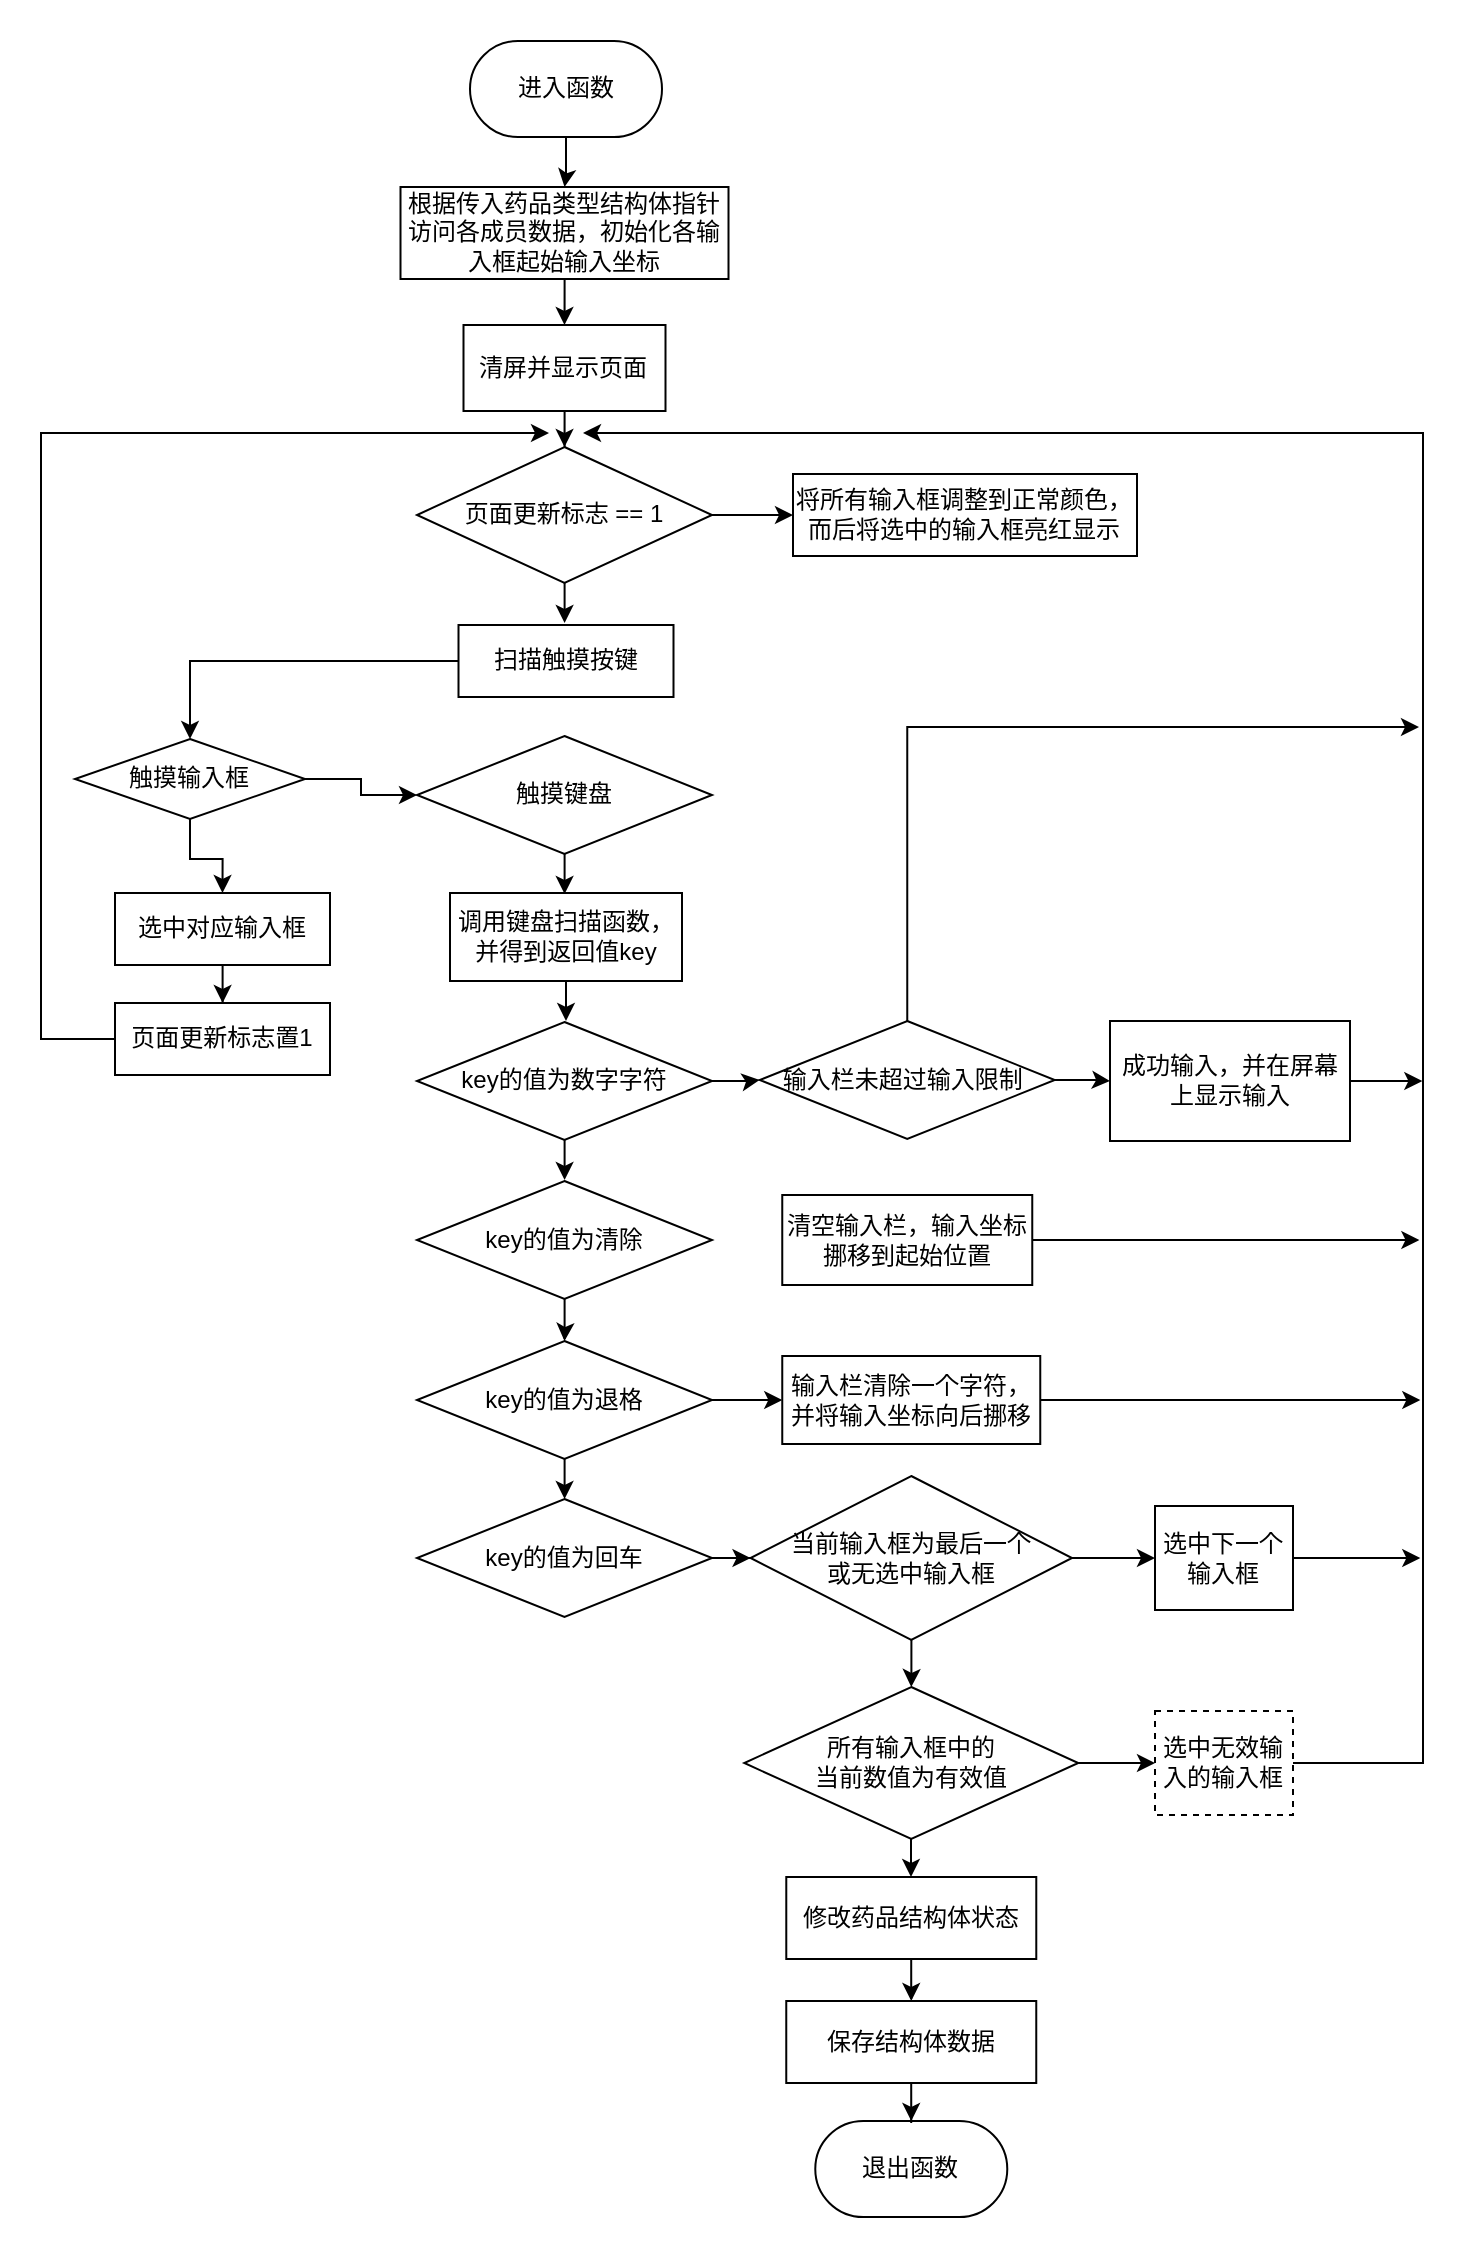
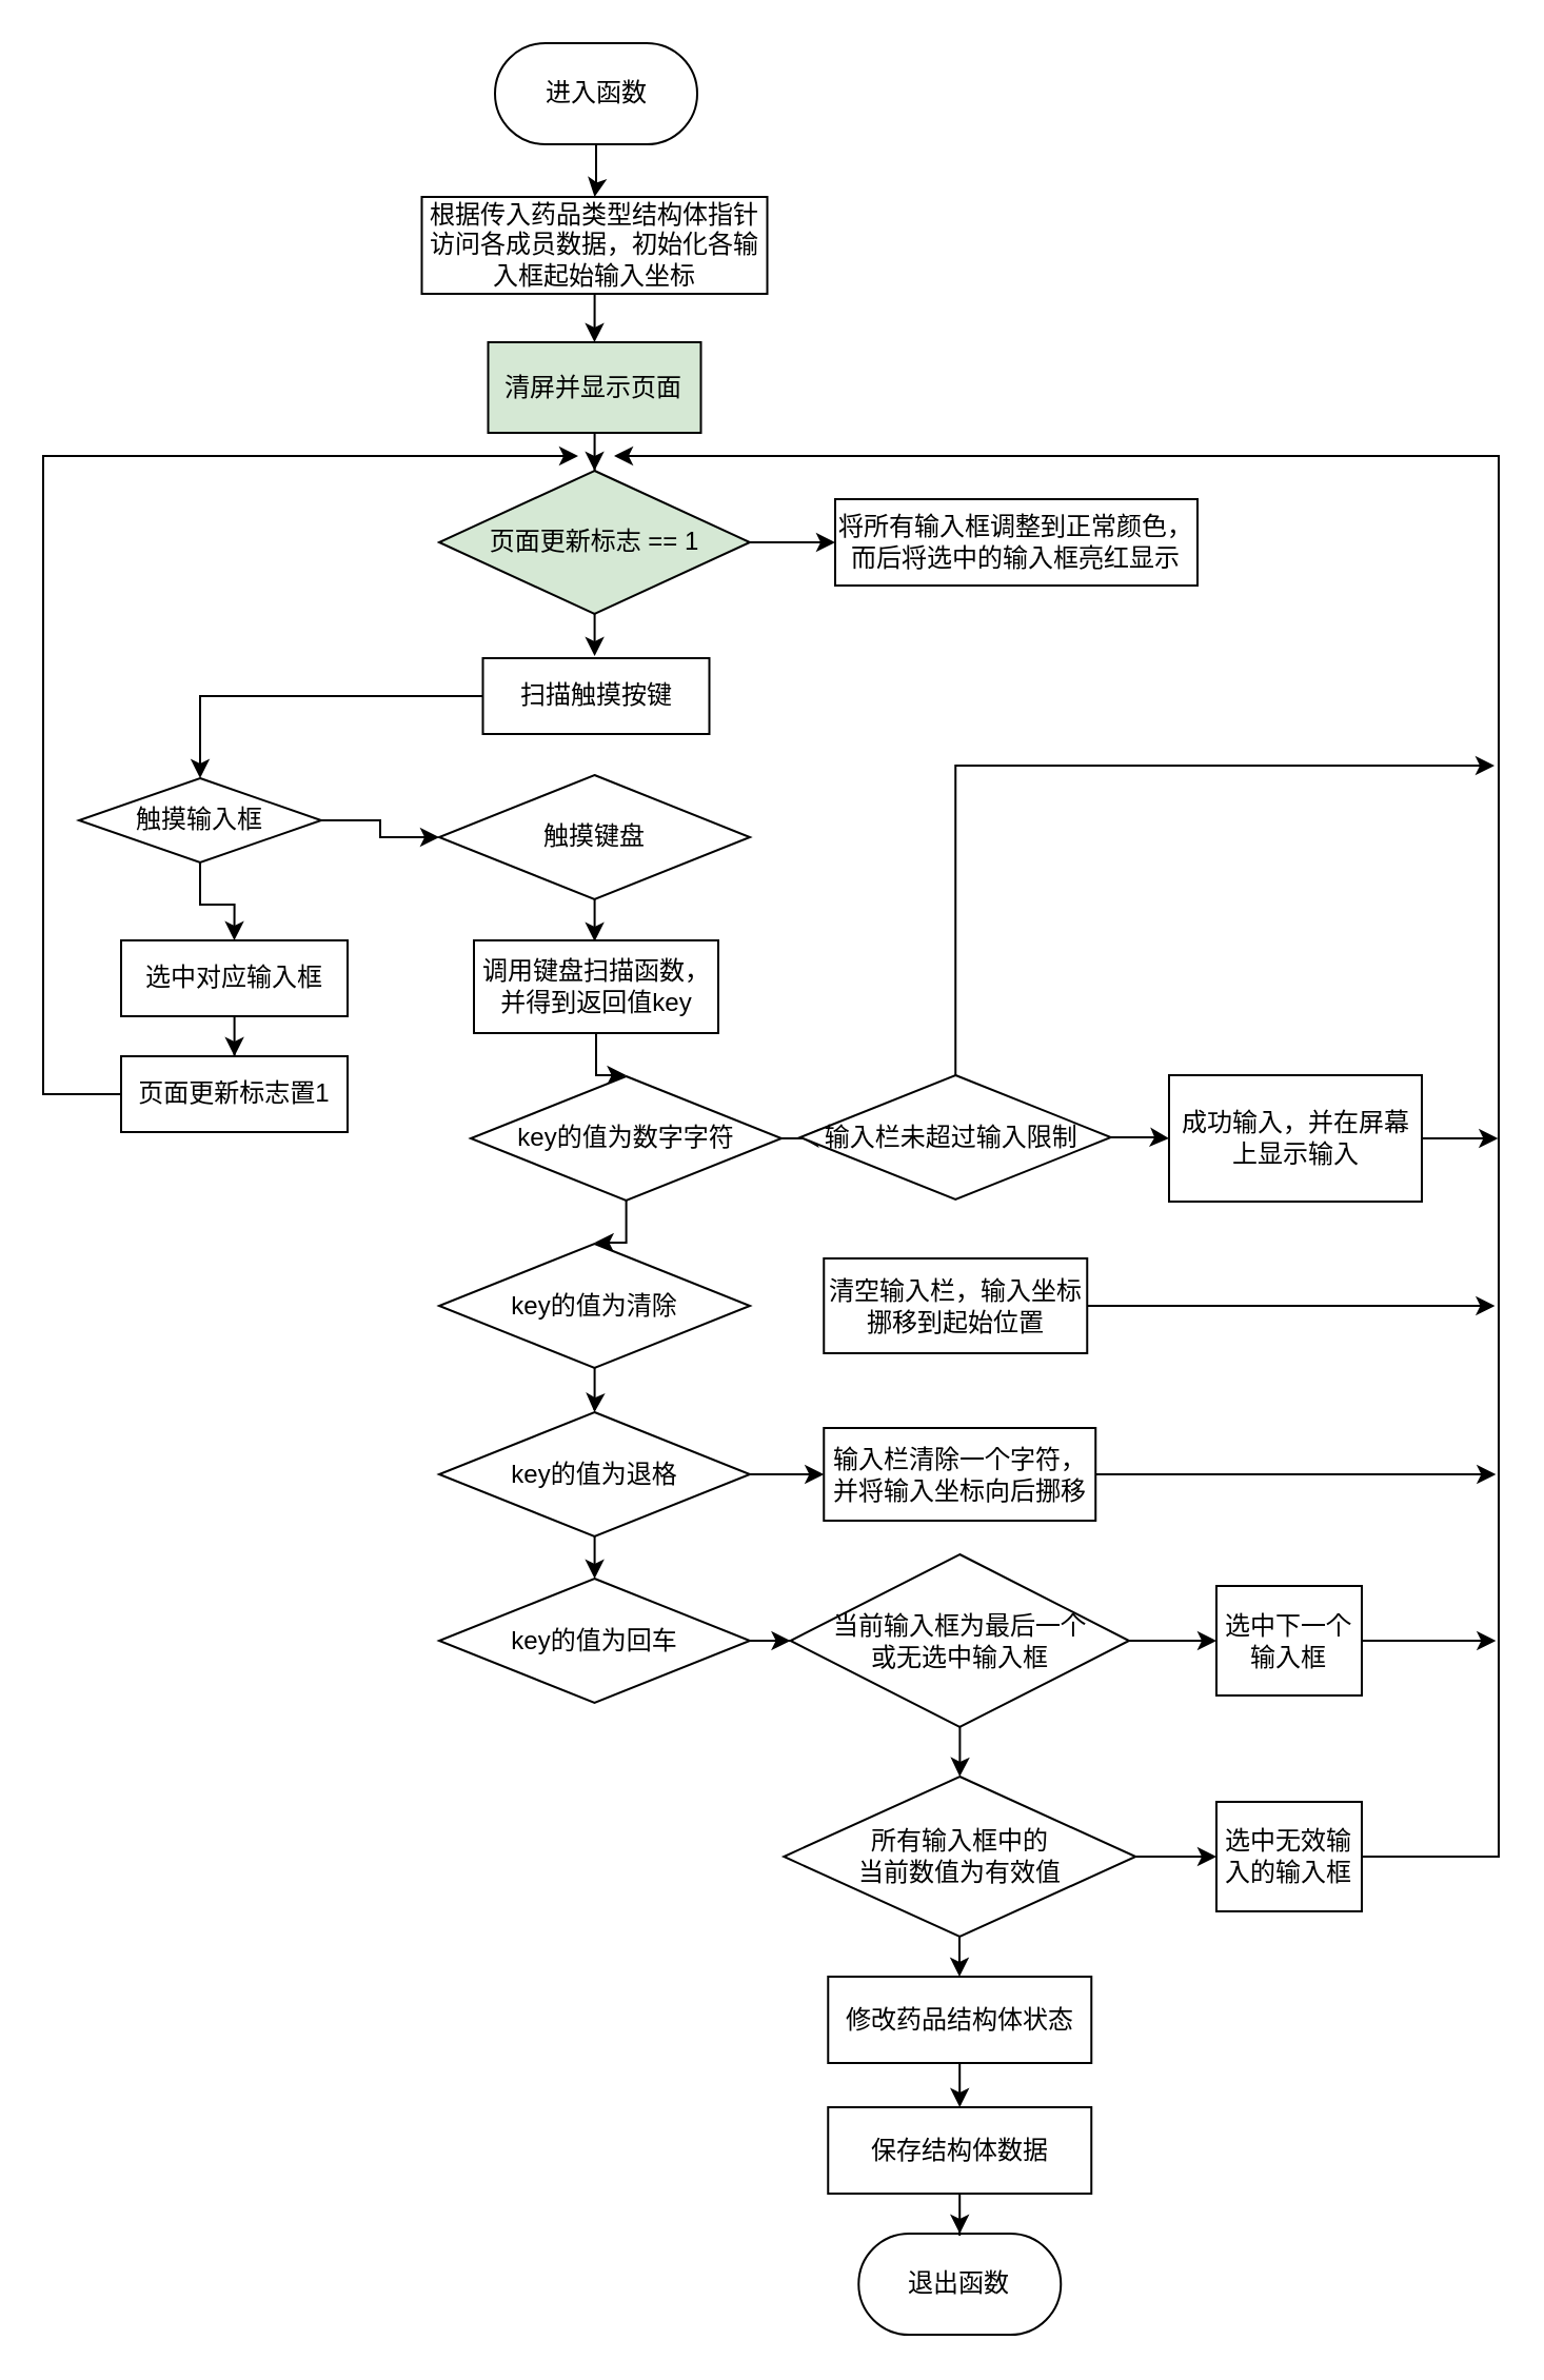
- <mxCell id="7" value="清屏并显示页面" style="rounded=1;whiteSpace=wrap;html=1;arcSize=0;" parent="1" vertex="1"><mxGeometry x="231.25" y="162" width="101" height="43" as="geometry" /></mxCell>
+ <mxCell id="7" value="清屏并显示页面" style="rounded=1;whiteSpace=wrap;html=1;arcSize=0;fillColor=#d5e8d4;" parent="1" vertex="1"><mxGeometry x="231.25" y="162" width="101" height="43" as="geometry" /></mxCell>
- <mxCell id="10" value="页面更新标志 == 1" style="rhombus;whiteSpace=wrap;html=1;" parent="1" vertex="1"><mxGeometry x="208" y="223" width="147.5" height="68" as="geometry" /></mxCell>
+ <mxCell id="10" value="页面更新标志 == 1" style="rhombus;whiteSpace=wrap;html=1;fillColor=#d5e8d4;" parent="1" vertex="1"><mxGeometry x="208" y="223" width="147.5" height="68" as="geometry" /></mxCell>
- <mxCell id="27" value="key的值为数字字符" style="rhombus;whiteSpace=wrap;html=1;" parent="1" vertex="1"><mxGeometry x="208" y="510.5" width="147.5" height="59" as="geometry" /></mxCell>
+ <mxCell id="27" value="key的值为数字字符" style="rhombus;whiteSpace=wrap;html=1;" parent="1" vertex="1"><mxGeometry x="223" y="510.5" width="147.5" height="59" as="geometry" /></mxCell>
- <mxCell id="54" value="选中无效输入的输入框" style="rounded=0;whiteSpace=wrap;html=1;dashed=1;" parent="1" vertex="1"><mxGeometry x="577" y="855" width="69" height="52" as="geometry" /></mxCell>
+ <mxCell id="54" value="选中无效输入的输入框" style="rounded=0;whiteSpace=wrap;html=1;" parent="1" vertex="1"><mxGeometry x="577" y="855" width="69" height="52" as="geometry" /></mxCell>
